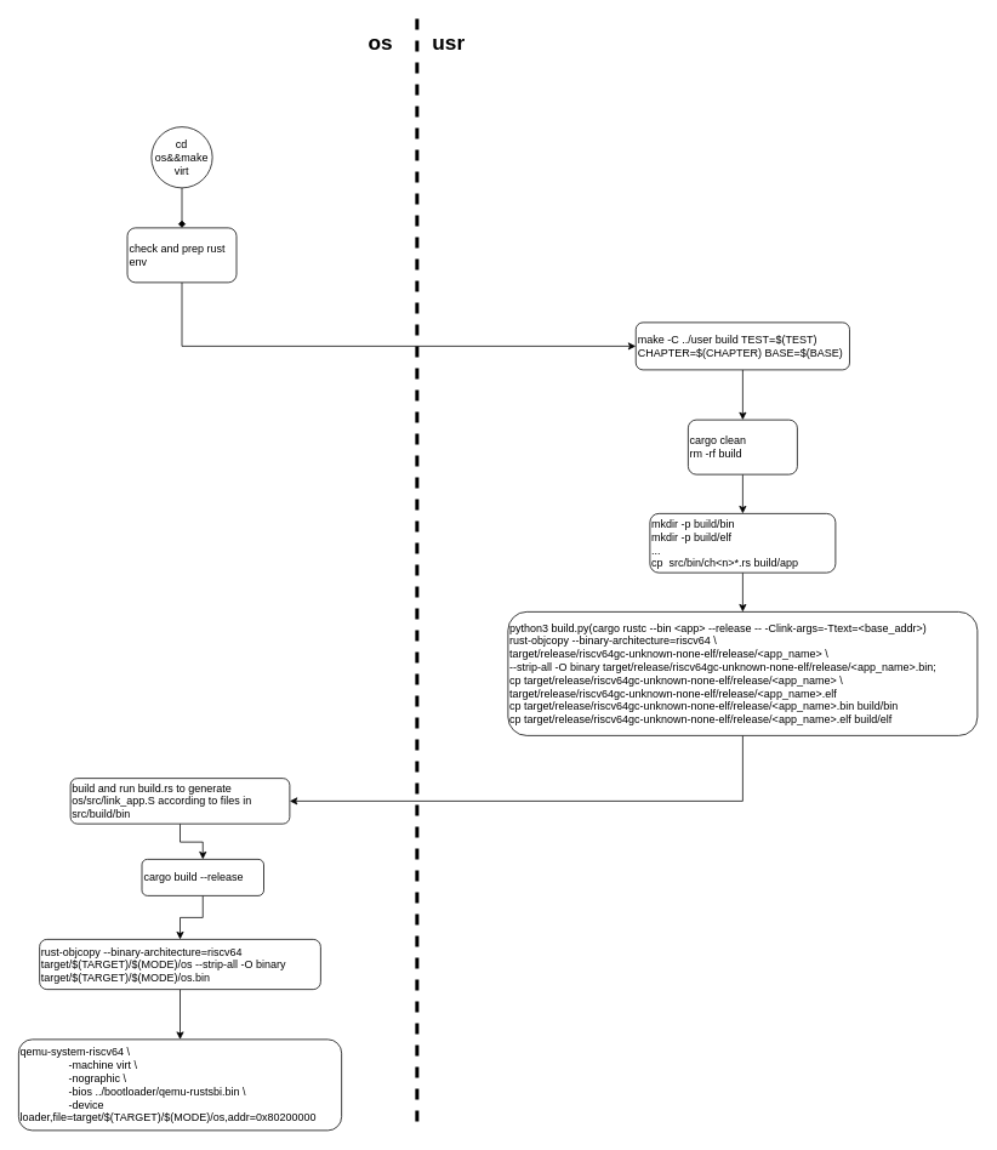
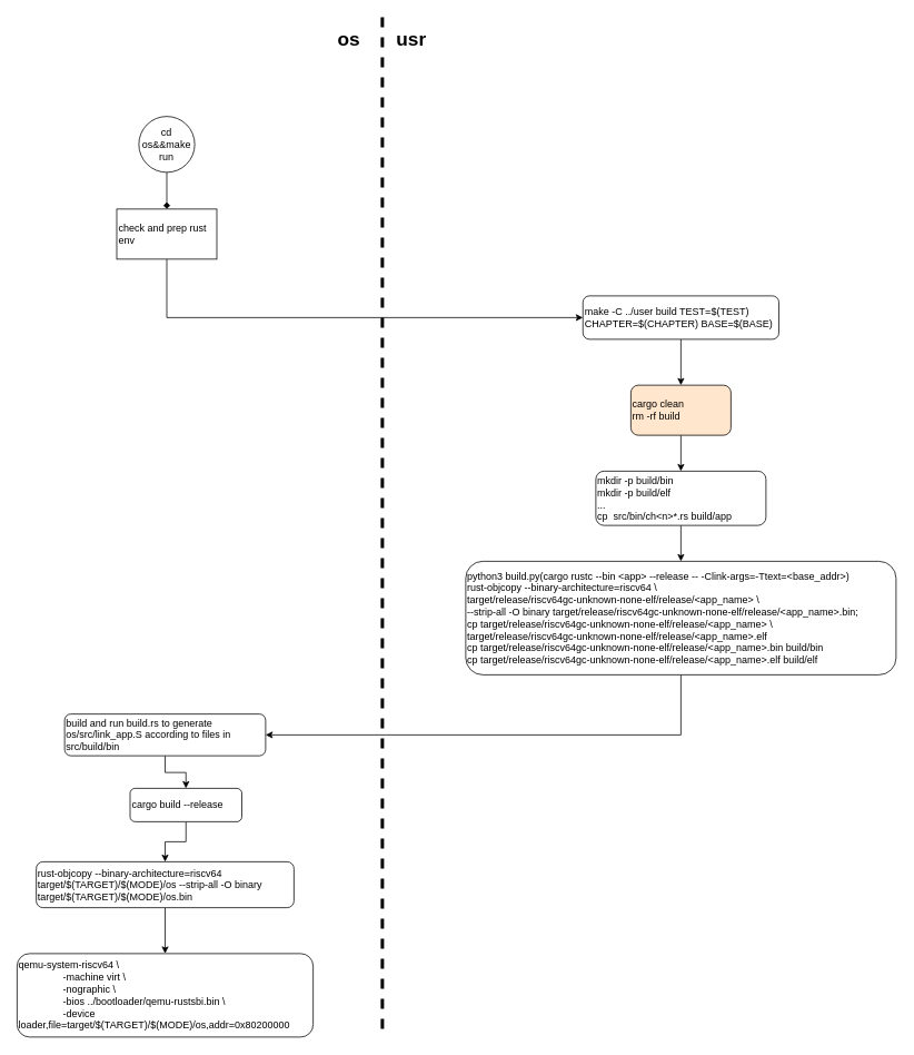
- <mxCell id="5" value="cd os&amp;amp;&amp;amp;make virt" style="ellipse;whiteSpace=wrap;html=1;aspect=fixed;" vertex="1" parent="1"><mxGeometry x="166" y="139" width="67" height="67" as="geometry" /></mxCell>
+ <mxCell id="5" value="cd os&amp;amp;&amp;amp;make run" style="ellipse;whiteSpace=wrap;html=1;aspect=fixed;" vertex="1" parent="1"><mxGeometry x="166" y="139" width="67" height="67" as="geometry" /></mxCell>
- <mxCell id="3" value="check and prep rust env" style="rounded=1;whiteSpace=wrap;html=1;align=left;" vertex="1" parent="1"><mxGeometry x="139.5" y="250" width="120" height="60" as="geometry" /></mxCell>
+ <mxCell id="3" value="check and prep rust env" style="whiteSpace=wrap;html=1;align=left;rounded=0;" vertex="1" parent="1"><mxGeometry x="139.5" y="250" width="120" height="60" as="geometry" /></mxCell>
- <mxCell id="9" value="cargo clean&lt;div&gt;rm -rf build&lt;/div&gt;" style="rounded=1;whiteSpace=wrap;html=1;align=left;" vertex="1" parent="1"><mxGeometry x="756" y="461" width="120" height="60" as="geometry" /></mxCell>
+ <mxCell id="9" value="cargo clean&lt;div&gt;rm -rf build&lt;/div&gt;" style="rounded=1;whiteSpace=wrap;html=1;align=left;fillColor=#ffe6cc;" vertex="1" parent="1"><mxGeometry x="756" y="461" width="120" height="60" as="geometry" /></mxCell>
